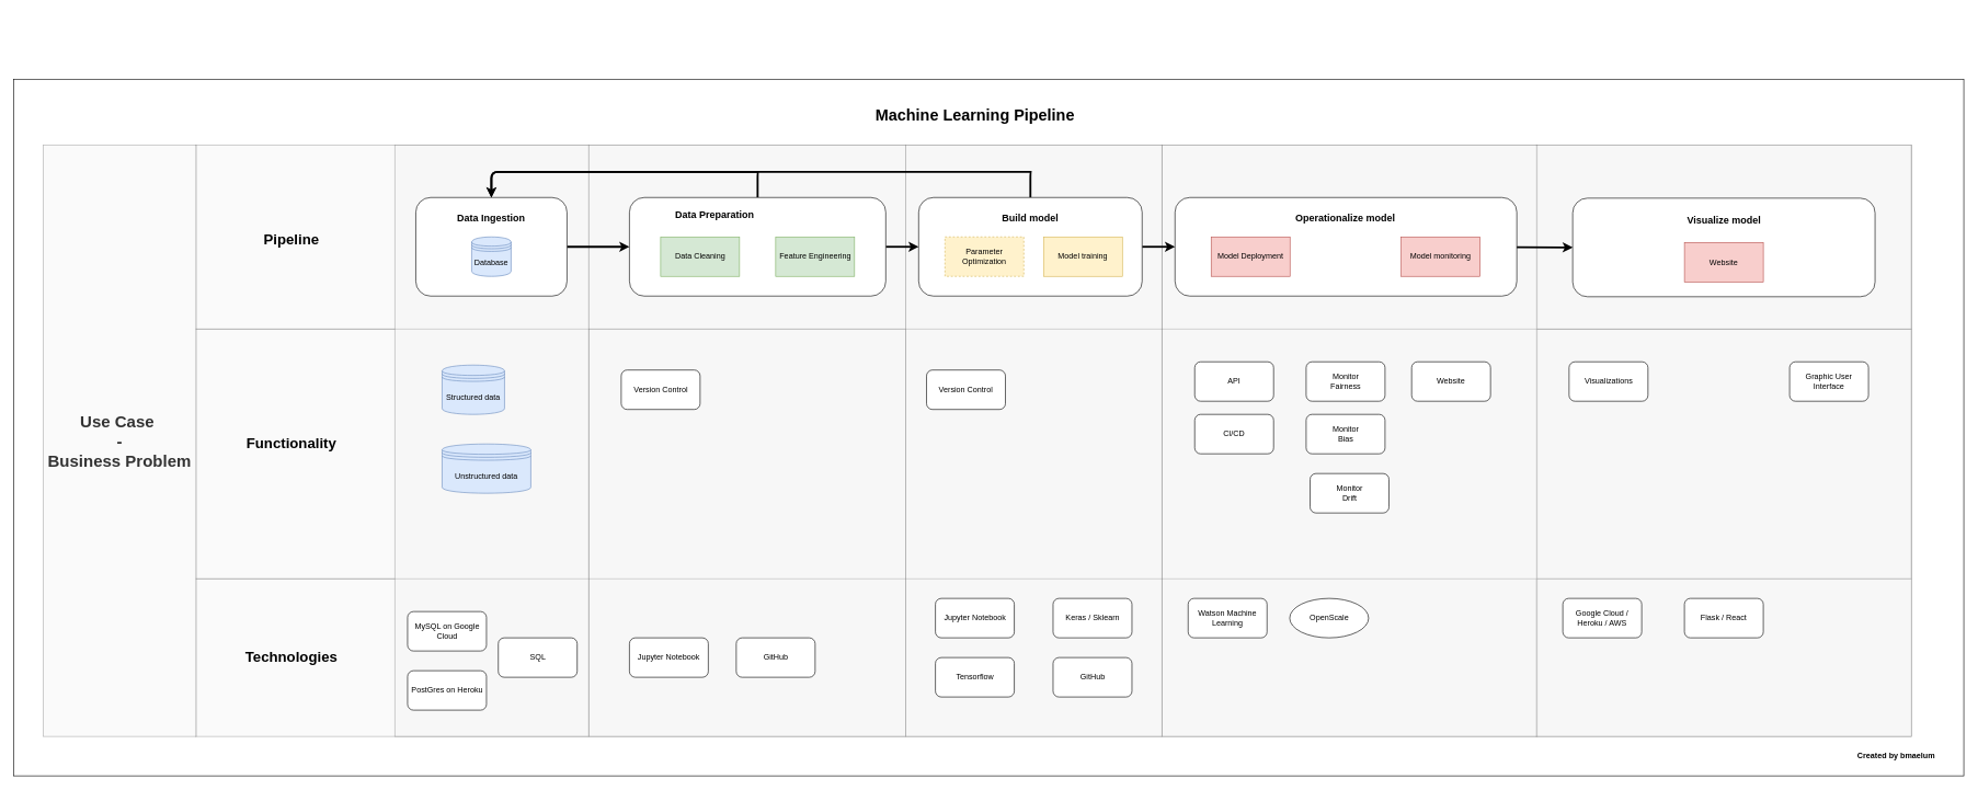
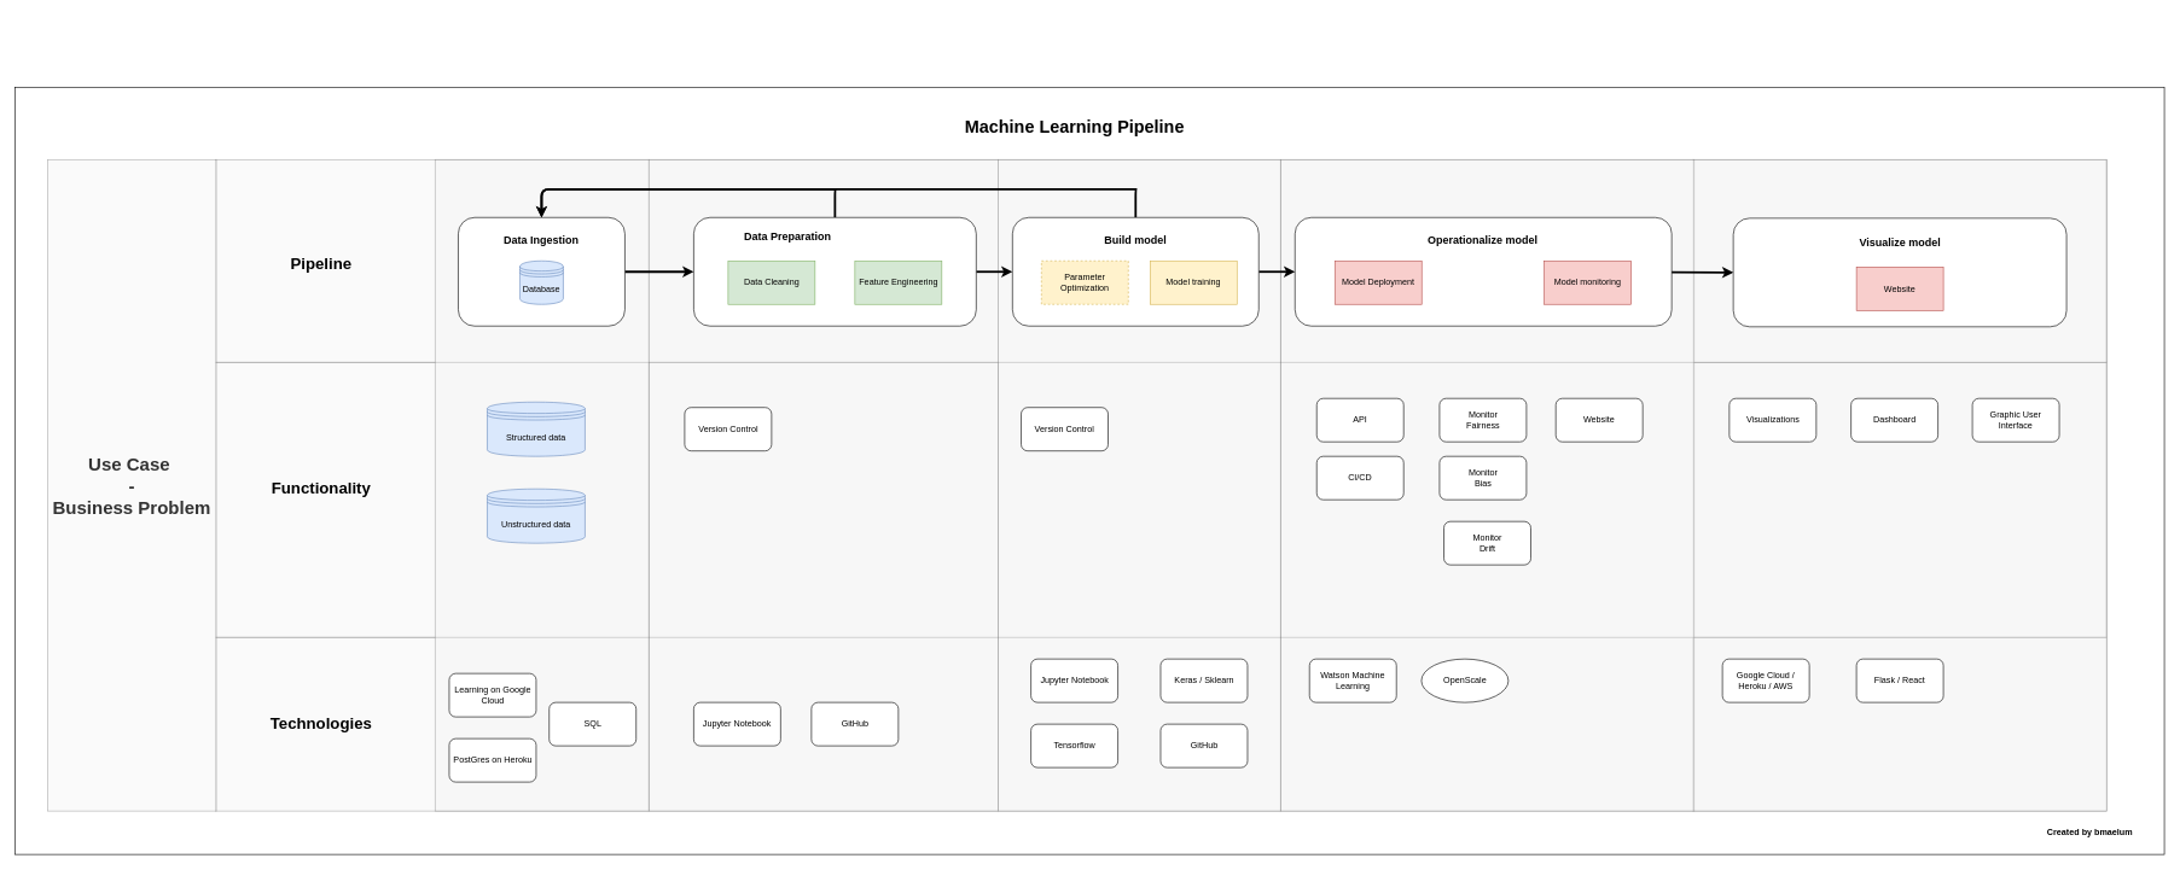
+ <mxCell id="62" value="Dashboard" style="rounded=1;whiteSpace=wrap;html=1;" parent="1" vertex="1"><mxGeometry x="2554.5" y="550" width="120" height="60" as="geometry" /></mxCell>
- <mxCell id="46" value="Structured data" style="shape=datastore;whiteSpace=wrap;html=1;fillColor=#dae8fc;strokeColor=#6c8ebf;" parent="1" vertex="1"><mxGeometry x="672" y="555" width="95" height="75" as="geometry" /></mxCell>
+ <mxCell id="46" value="Structured data" style="shape=datastore;whiteSpace=wrap;html=1;fillColor=#dae8fc;strokeColor=#6c8ebf;" parent="1" vertex="1"><mxGeometry x="672" y="555" width="135" height="75" as="geometry" /></mxCell>
- <mxCell id="39" value="MySQL on Google Cloud" style="rounded=1;whiteSpace=wrap;html=1;" parent="1" vertex="1"><mxGeometry x="619.5" y="930" width="120" height="60" as="geometry" /></mxCell>
+ <mxCell id="39" value="Learning on Google Cloud" style="rounded=1;whiteSpace=wrap;html=1;" parent="1" vertex="1"><mxGeometry x="619.5" y="930" width="120" height="60" as="geometry" /></mxCell>
